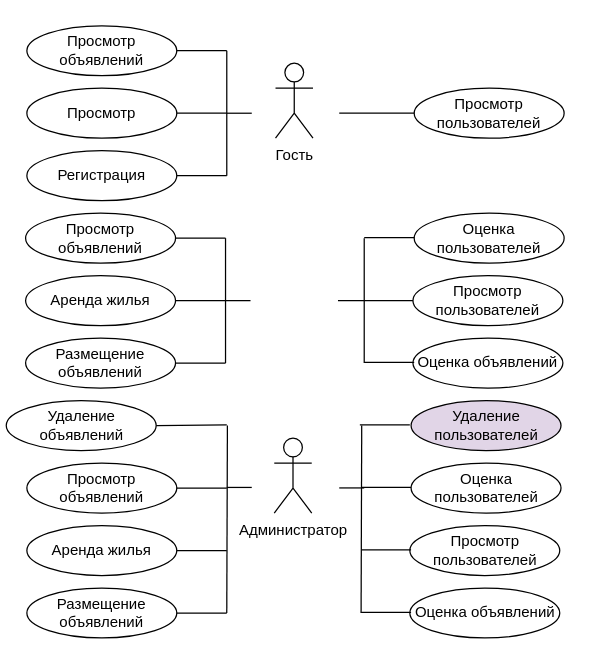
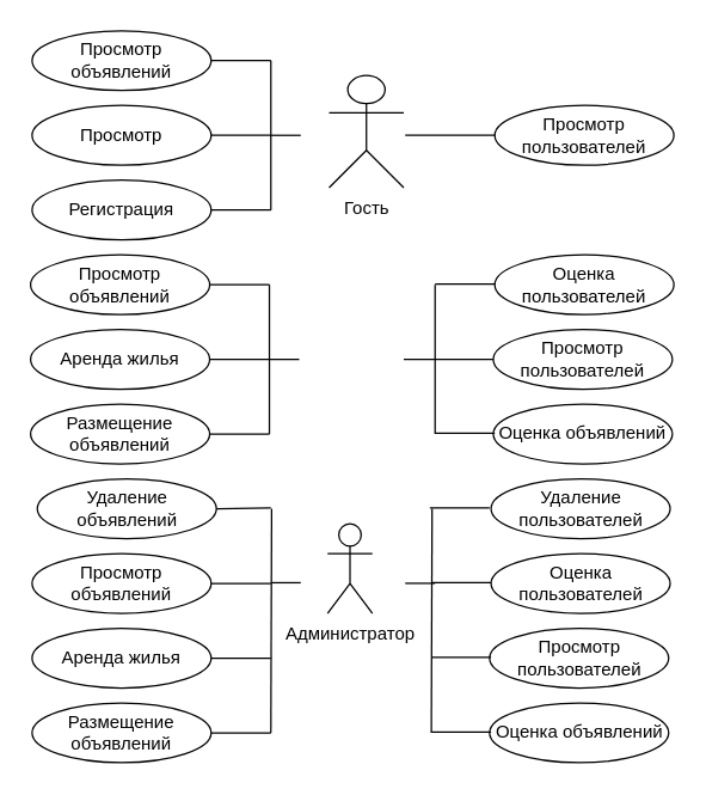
- <mxCell id="2" value="Гость" style="shape=umlActor;verticalLabelPosition=bottom;verticalAlign=top;html=1;outlineConnect=0;labelBackgroundColor=none;rounded=0;" vertex="1" parent="1"><mxGeometry x="220" y="50" width="30" height="60" as="geometry" /></mxCell>
+ <mxCell id="2" value="Гость" style="shape=umlActor;verticalLabelPosition=bottom;verticalAlign=top;html=1;outlineConnect=0;labelBackgroundColor=none;rounded=0;" vertex="1" parent="1"><mxGeometry x="220" y="50" width="50" height="75" as="geometry" /></mxCell>
- <mxCell id="42" value="Удаление объявлений" style="ellipse;whiteSpace=wrap;html=1;labelBackgroundColor=none;rounded=0;" vertex="1" parent="1"><mxGeometry x="4.5" y="320" width="120" height="40" as="geometry" /></mxCell>
+ <mxCell id="42" value="Удаление объявлений" style="ellipse;whiteSpace=wrap;html=1;labelBackgroundColor=none;rounded=0;" vertex="1" parent="1"><mxGeometry x="24.5" y="320" width="120" height="40" as="geometry" /></mxCell>
- <mxCell id="43" value="Удаление пользователей" style="ellipse;whiteSpace=wrap;html=1;labelBackgroundColor=none;rounded=0;fillColor=#e1d5e7;" vertex="1" parent="1"><mxGeometry x="328.5" y="320" width="120" height="40" as="geometry" /></mxCell>
+ <mxCell id="43" value="Удаление пользователей" style="ellipse;whiteSpace=wrap;html=1;labelBackgroundColor=none;rounded=0;" vertex="1" parent="1"><mxGeometry x="328.5" y="320" width="120" height="40" as="geometry" /></mxCell>
